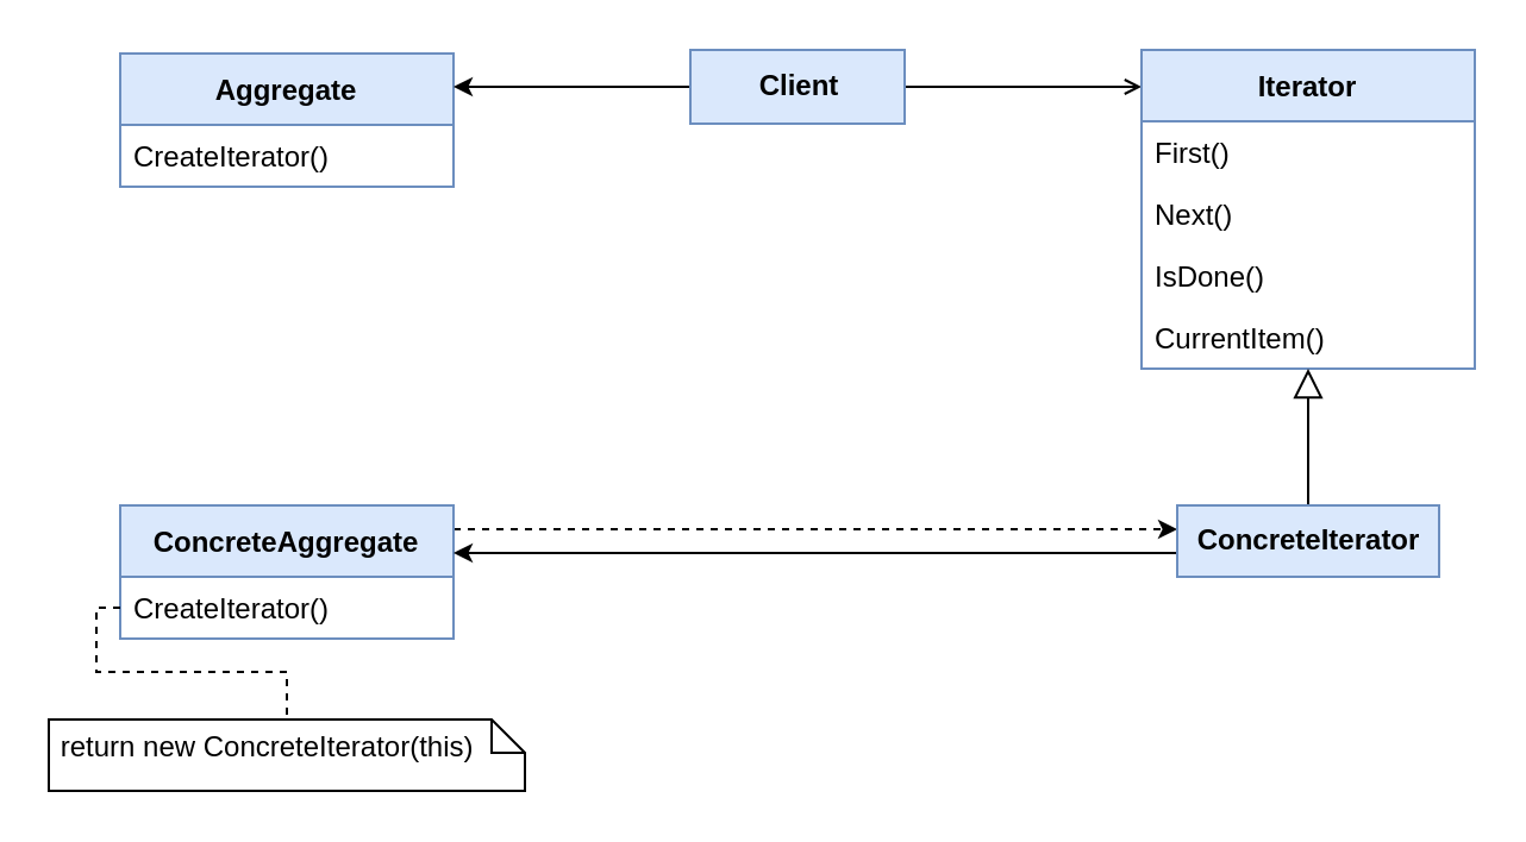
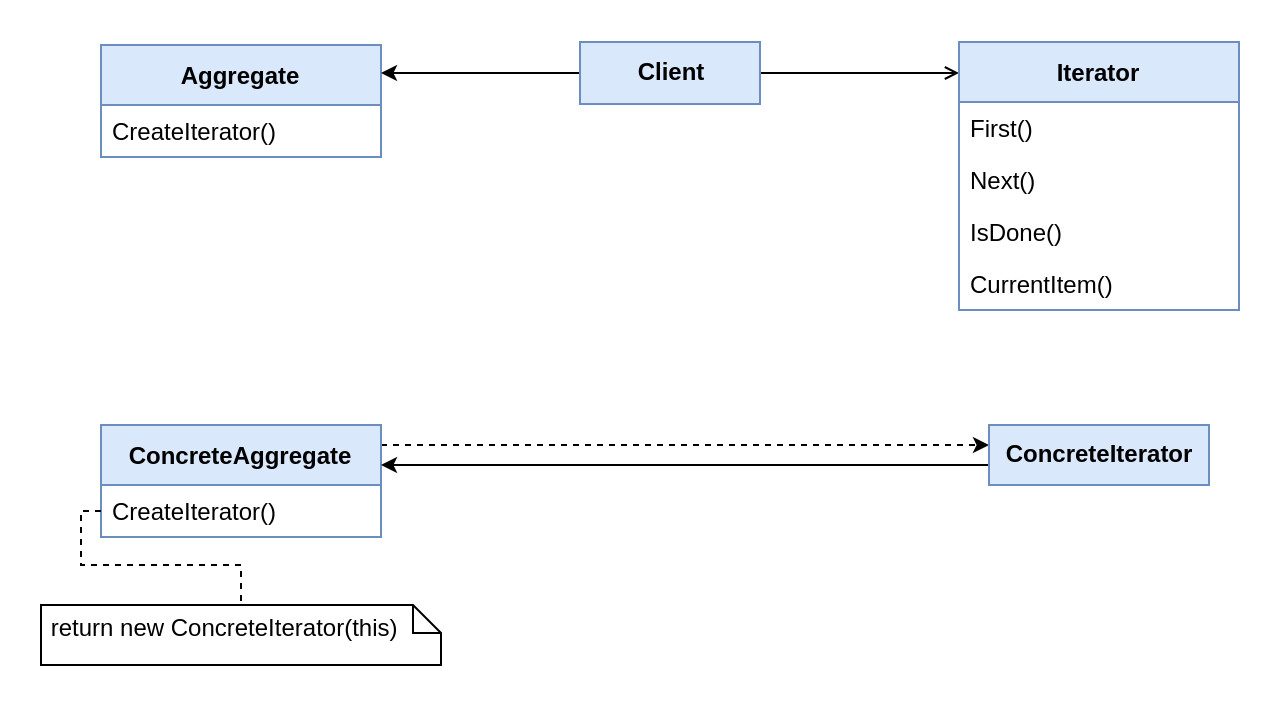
- <mxCell id="16" style="edgeStyle=orthogonalEdgeStyle;rounded=0;orthogonalLoop=1;jettySize=auto;html=1;endSize=10;startSize=10;endArrow=block;endFill=0;" edge="1" parent="1" source="18" target="11"><mxGeometry relative="1" as="geometry" /></mxCell>
